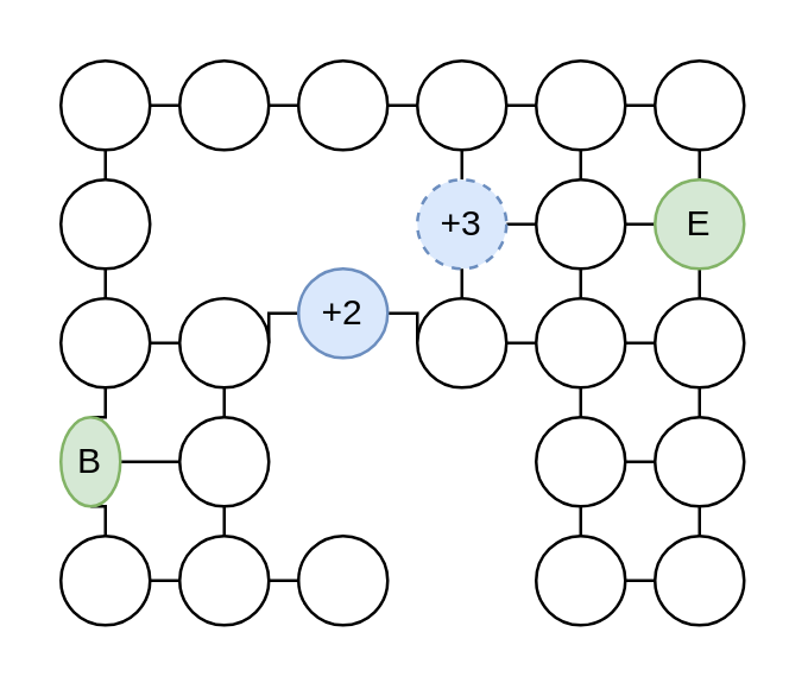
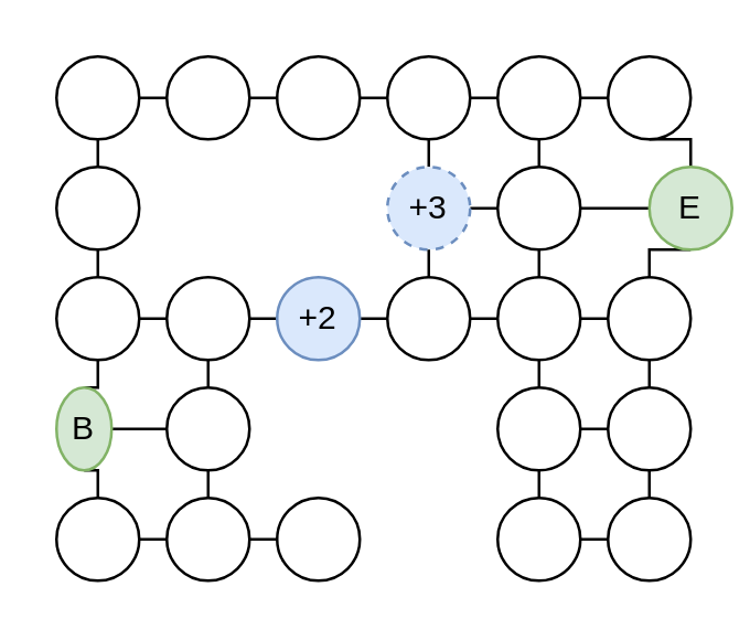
- <mxCell id="37" value="E" style="ellipse;whiteSpace=wrap;html=1;aspect=fixed;labelBackgroundColor=none;rounded=0;fillColor=#d5e8d4;strokeColor=#82b366;" parent="1" vertex="1"><mxGeometry x="220" y="60" width="30" height="30" as="geometry" /></mxCell>
+ <mxCell id="37" value="E" style="ellipse;whiteSpace=wrap;html=1;aspect=fixed;labelBackgroundColor=none;rounded=0;fillColor=#d5e8d4;strokeColor=#82b366;" parent="1" vertex="1"><mxGeometry x="235" y="60" width="30" height="30" as="geometry" /></mxCell>
- <mxCell id="17" value="+2" style="ellipse;whiteSpace=wrap;html=1;aspect=fixed;labelBackgroundColor=none;rounded=0;fillColor=#dae8fc;strokeColor=#6c8ebf;" parent="1" vertex="1"><mxGeometry x="100" y="90" width="30" height="30" as="geometry" /></mxCell>
+ <mxCell id="17" value="+2" style="ellipse;whiteSpace=wrap;html=1;aspect=fixed;labelBackgroundColor=none;rounded=0;fillColor=#dae8fc;strokeColor=#6c8ebf;" parent="1" vertex="1"><mxGeometry x="100" y="100" width="30" height="30" as="geometry" /></mxCell>
